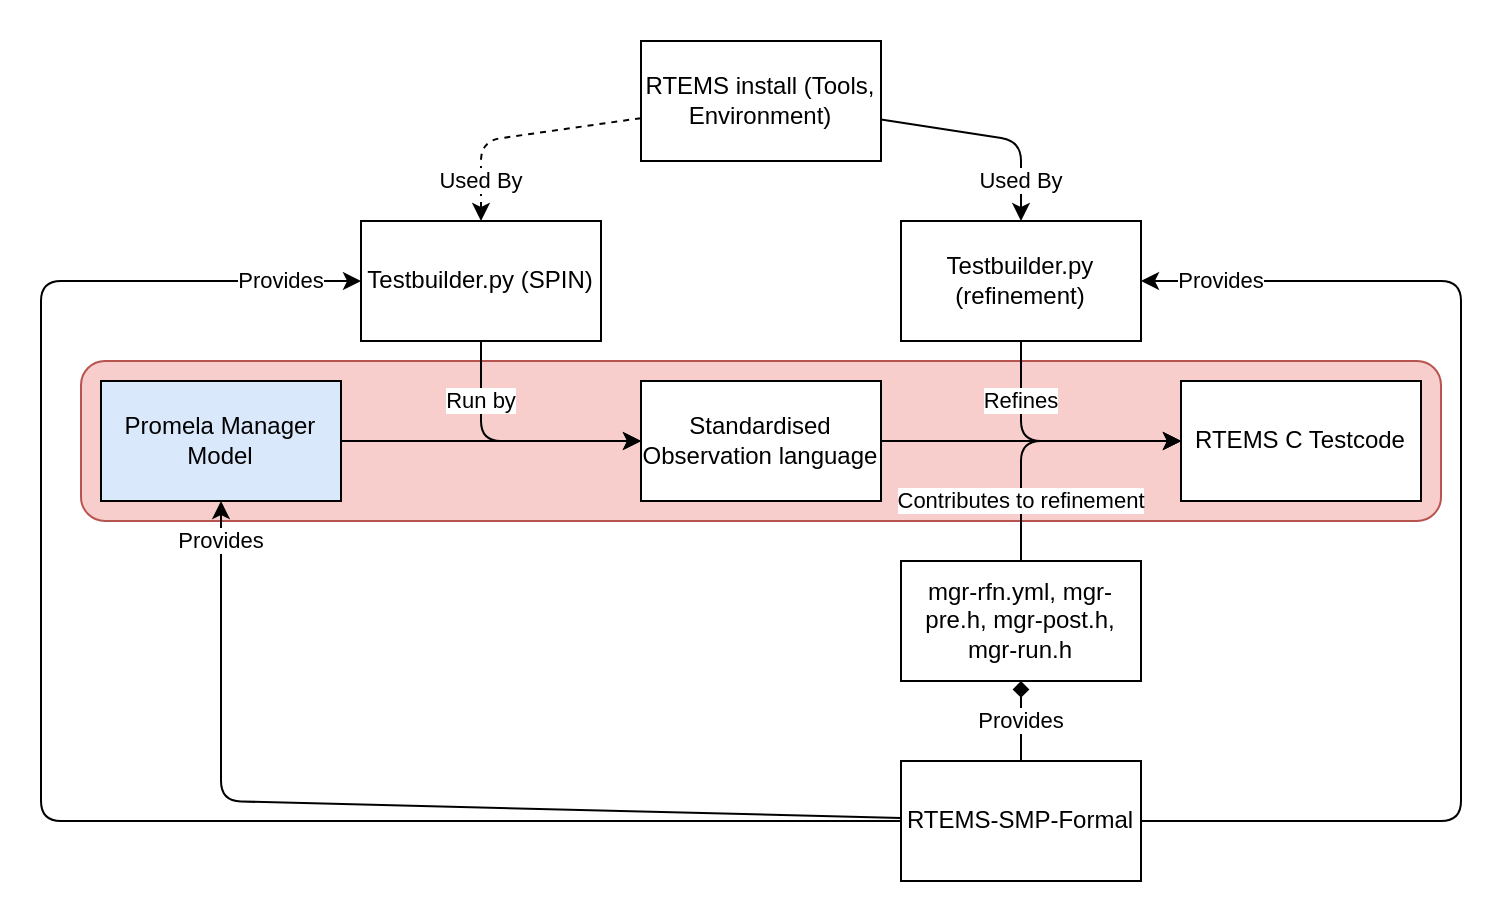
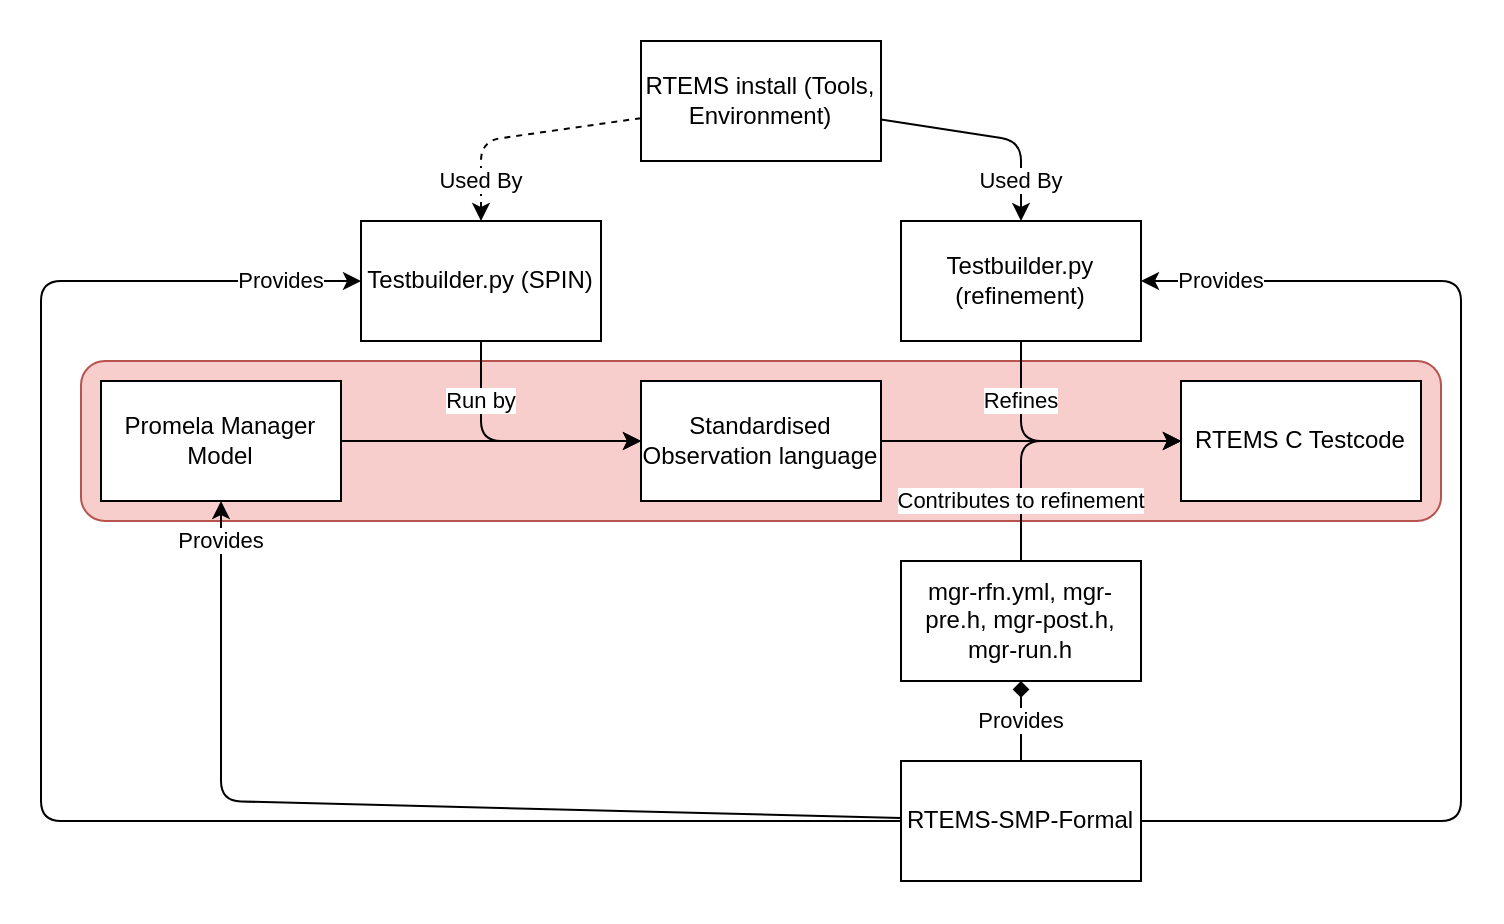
- <mxCell id="4" value="Promela Manager Model" style="rounded=0;whiteSpace=wrap;html=1;fillColor=#dae8fc;" parent="1" vertex="1"><mxGeometry x="50" y="190" width="120" height="60" as="geometry" /></mxCell>
+ <mxCell id="4" value="Promela Manager Model" style="rounded=0;whiteSpace=wrap;html=1;" parent="1" vertex="1"><mxGeometry x="50" y="190" width="120" height="60" as="geometry" /></mxCell>
